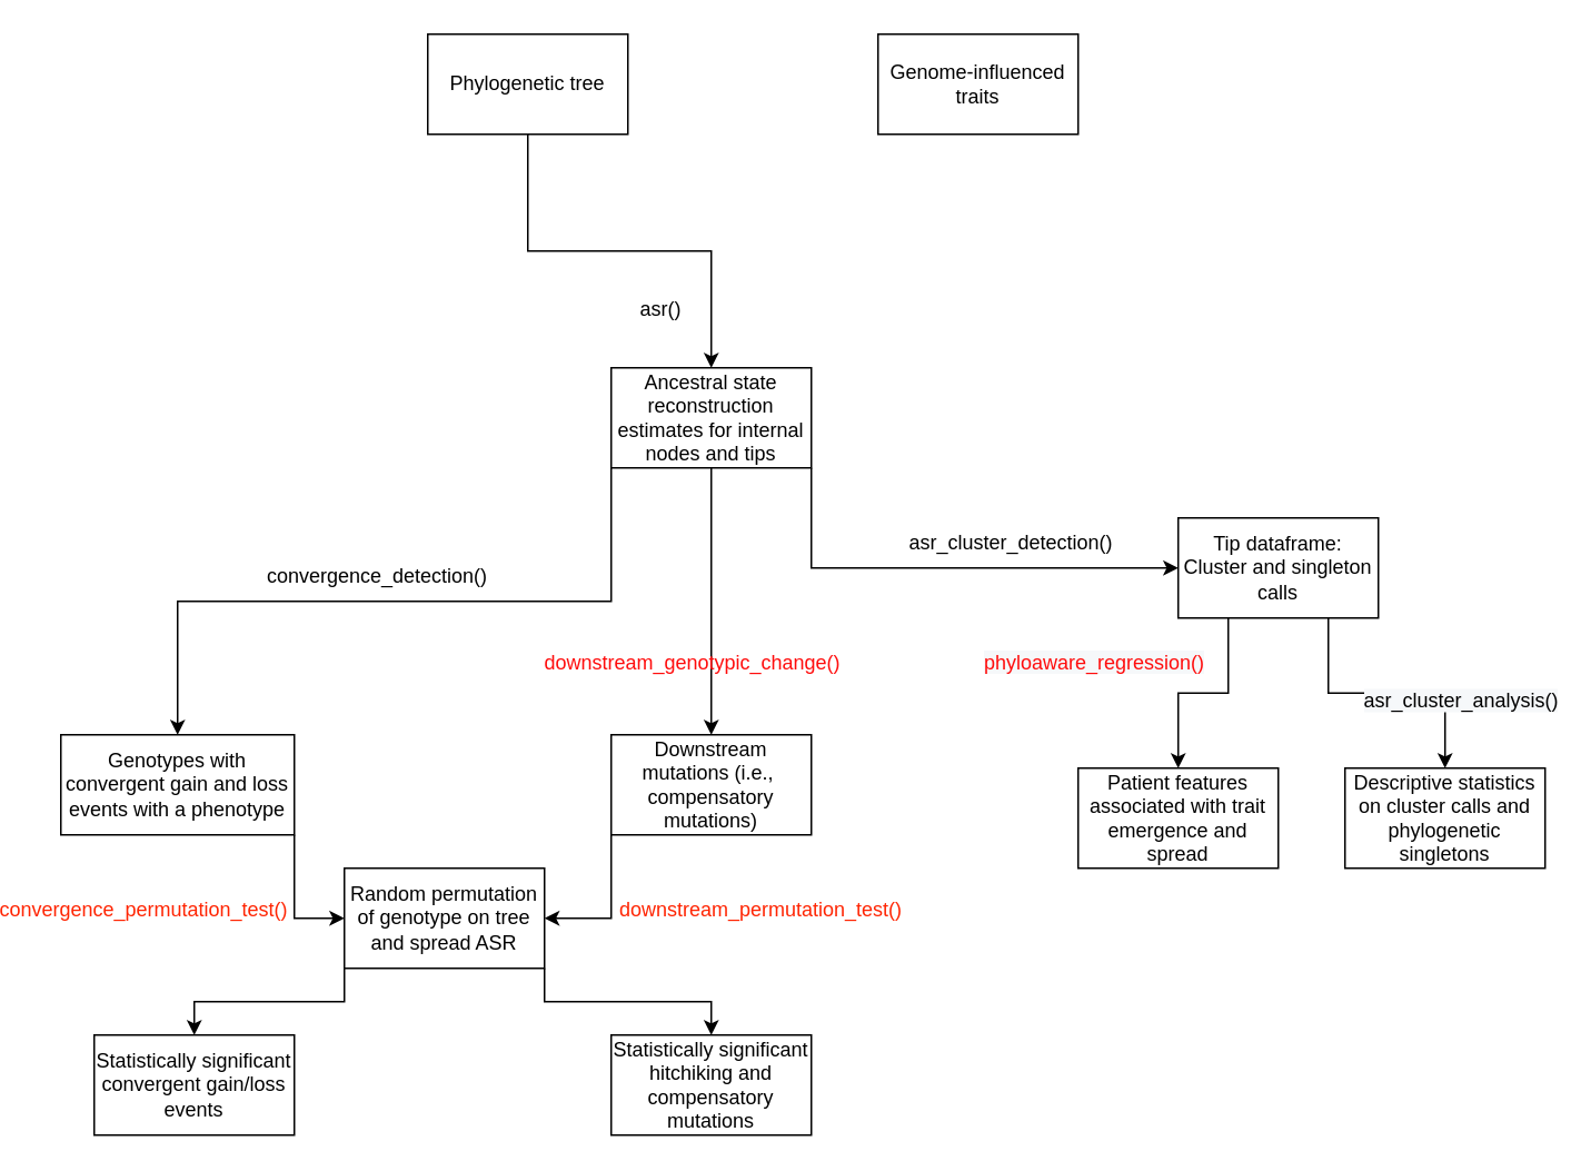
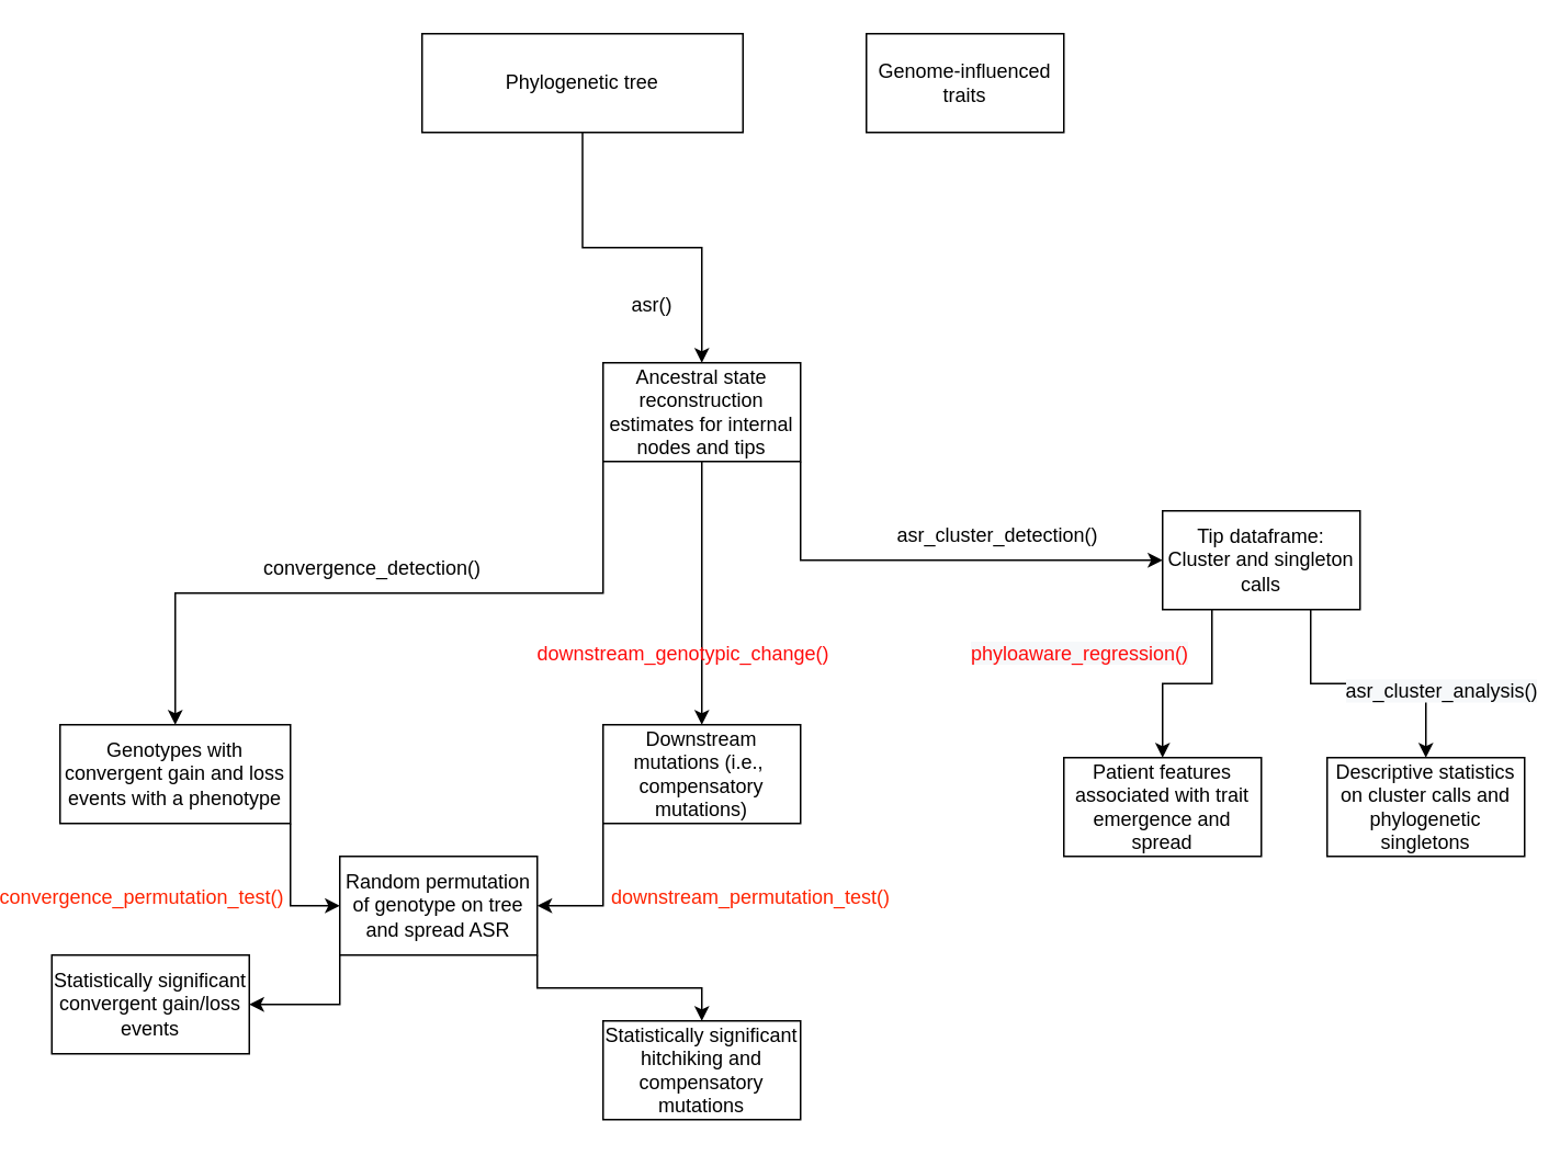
- <mxCell id="3" value="Phylogenetic tree" style="rounded=0;whiteSpace=wrap;html=1;" parent="1" vertex="1"><mxGeometry x="240" width="120" height="60" as="geometry" y="20" /></mxCell>
+ <mxCell id="3" value="Phylogenetic tree" style="rounded=0;whiteSpace=wrap;html=1;" parent="1" vertex="1"><mxGeometry x="240" y="20" width="195" height="60" as="geometry" /></mxCell>
- <mxCell id="20" value="Statistically significant convergent gain/loss events" style="rounded=0;whiteSpace=wrap;html=1;" parent="1" vertex="1"><mxGeometry x="40" y="620" width="120" height="60" as="geometry" /></mxCell>
+ <mxCell id="20" value="Statistically significant convergent gain/loss events" style="rounded=0;whiteSpace=wrap;html=1;" parent="1" vertex="1"><mxGeometry x="15" y="580" width="120" height="60" as="geometry" /></mxCell>
